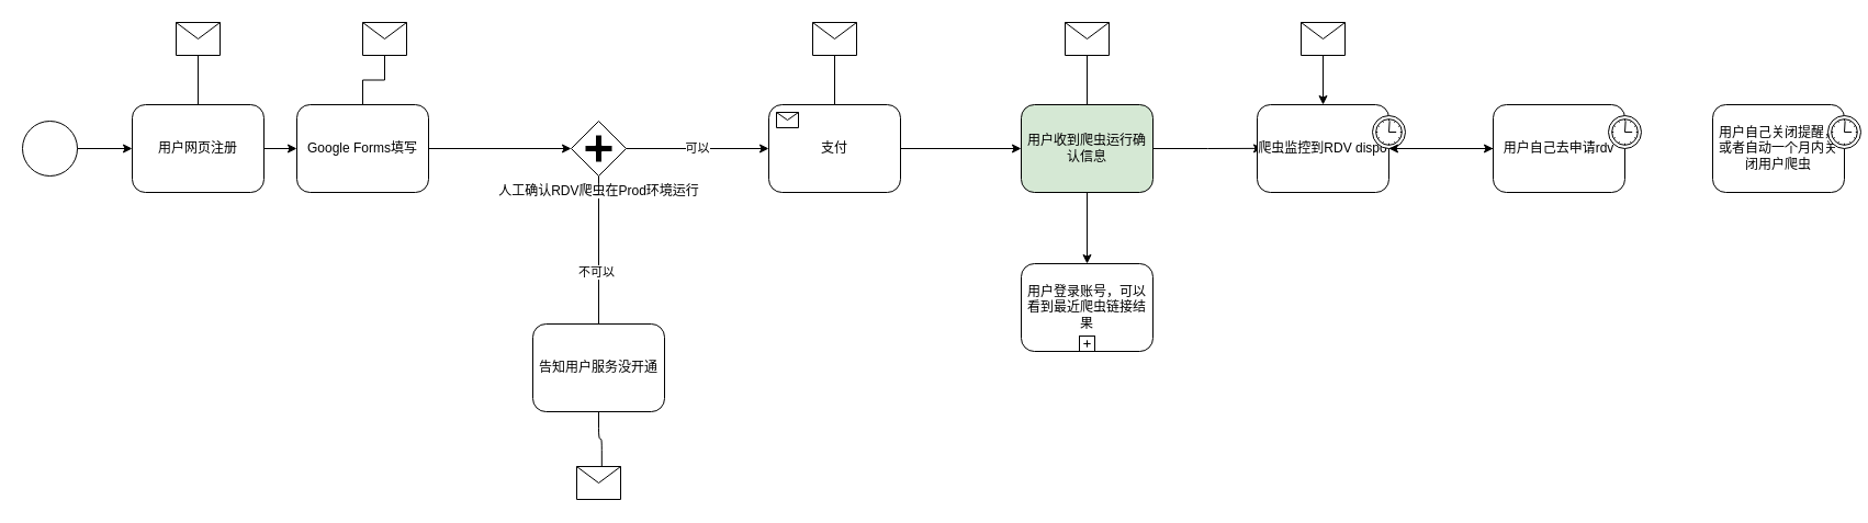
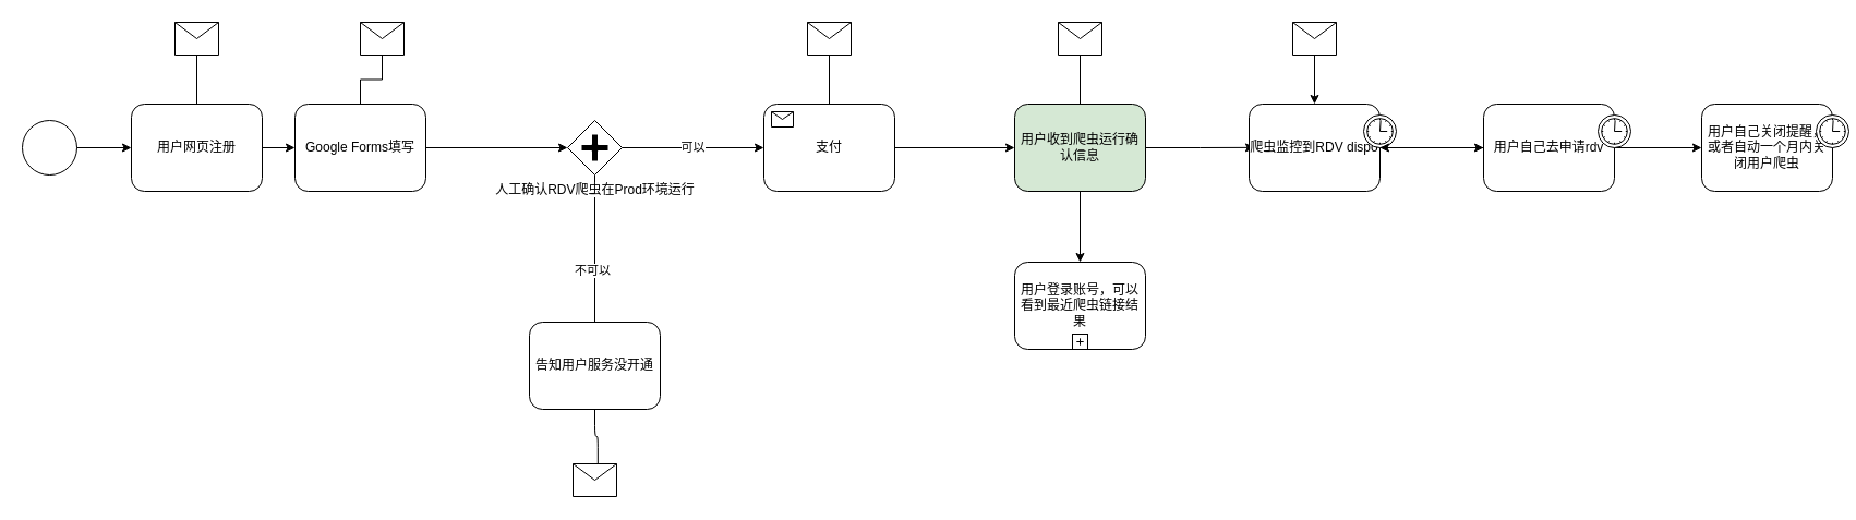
+ <mxCell id="29" style="edgeStyle=orthogonalEdgeStyle;rounded=0;orthogonalLoop=1;jettySize=auto;html=1;entryX=0;entryY=0.5;entryDx=0;entryDy=0;" edge="1" parent="1" source="30" target="32"><mxGeometry relative="1" as="geometry" /></mxCell>
